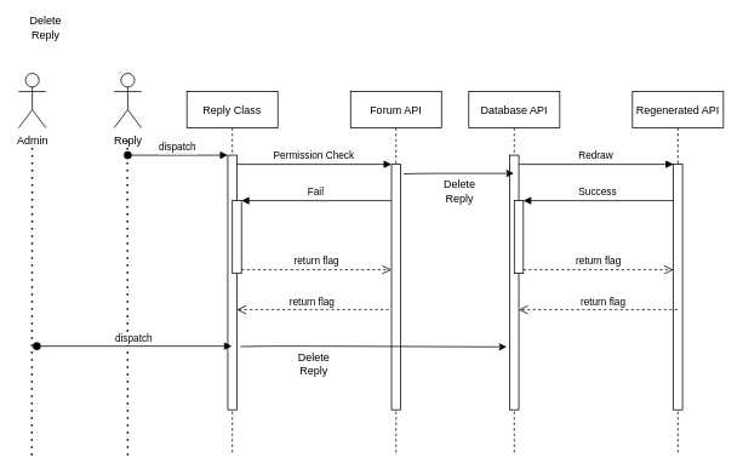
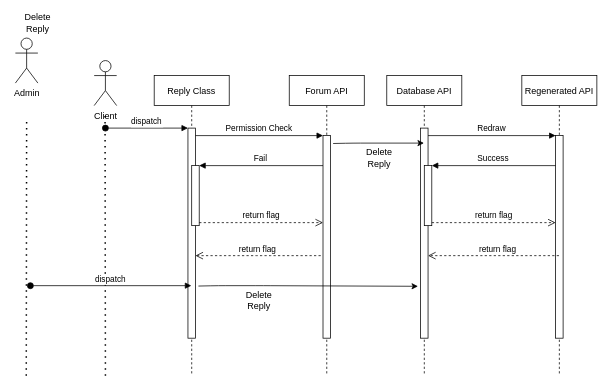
- <mxCell id="12" value="Admin" style="shape=umlActor;verticalLabelPosition=bottom;verticalAlign=top;html=1;outlineConnect=0;" vertex="1" parent="1"><mxGeometry x="20" y="80" width="30" height="60" as="geometry" /></mxCell>
+ <mxCell id="12" value="Admin" style="shape=umlActor;verticalLabelPosition=bottom;verticalAlign=top;html=1;outlineConnect=0;" vertex="1" parent="1"><mxGeometry x="20" y="50" width="30" height="60" as="geometry" /></mxCell>
- <mxCell id="13" value="Reply" style="shape=umlActor;verticalLabelPosition=bottom;verticalAlign=top;html=1;outlineConnect=0;" vertex="1" parent="1"><mxGeometry x="125" y="80" width="30" height="60" as="geometry" /></mxCell>
+ <mxCell id="13" value="Client" style="shape=umlActor;verticalLabelPosition=bottom;verticalAlign=top;html=1;outlineConnect=0;" vertex="1" parent="1"><mxGeometry x="125" y="80" width="30" height="60" as="geometry" /></mxCell>
